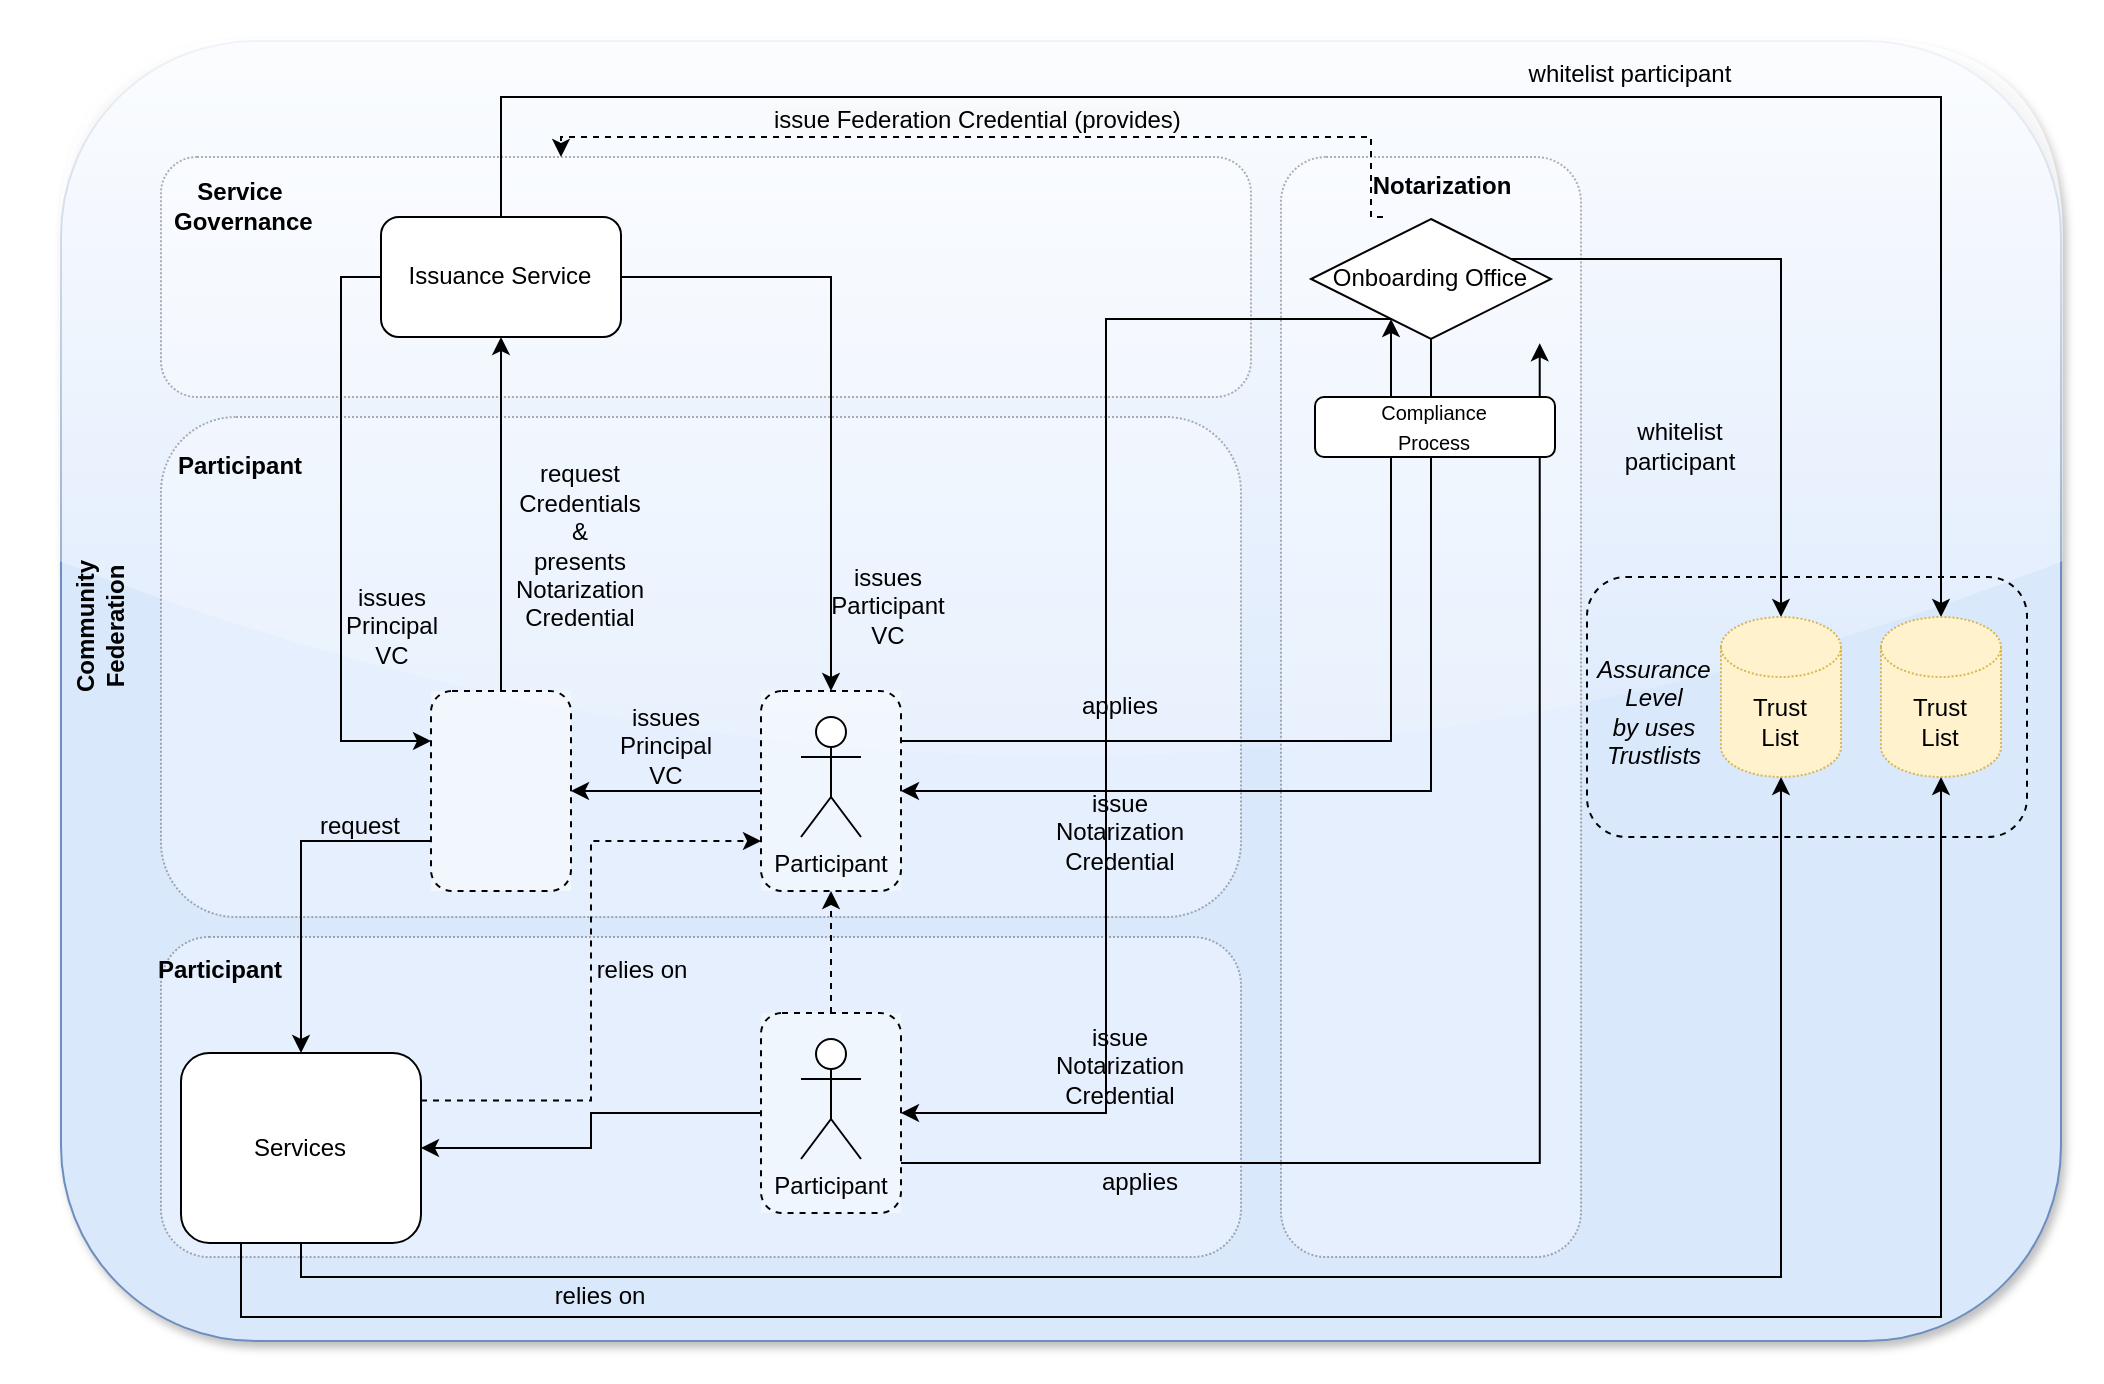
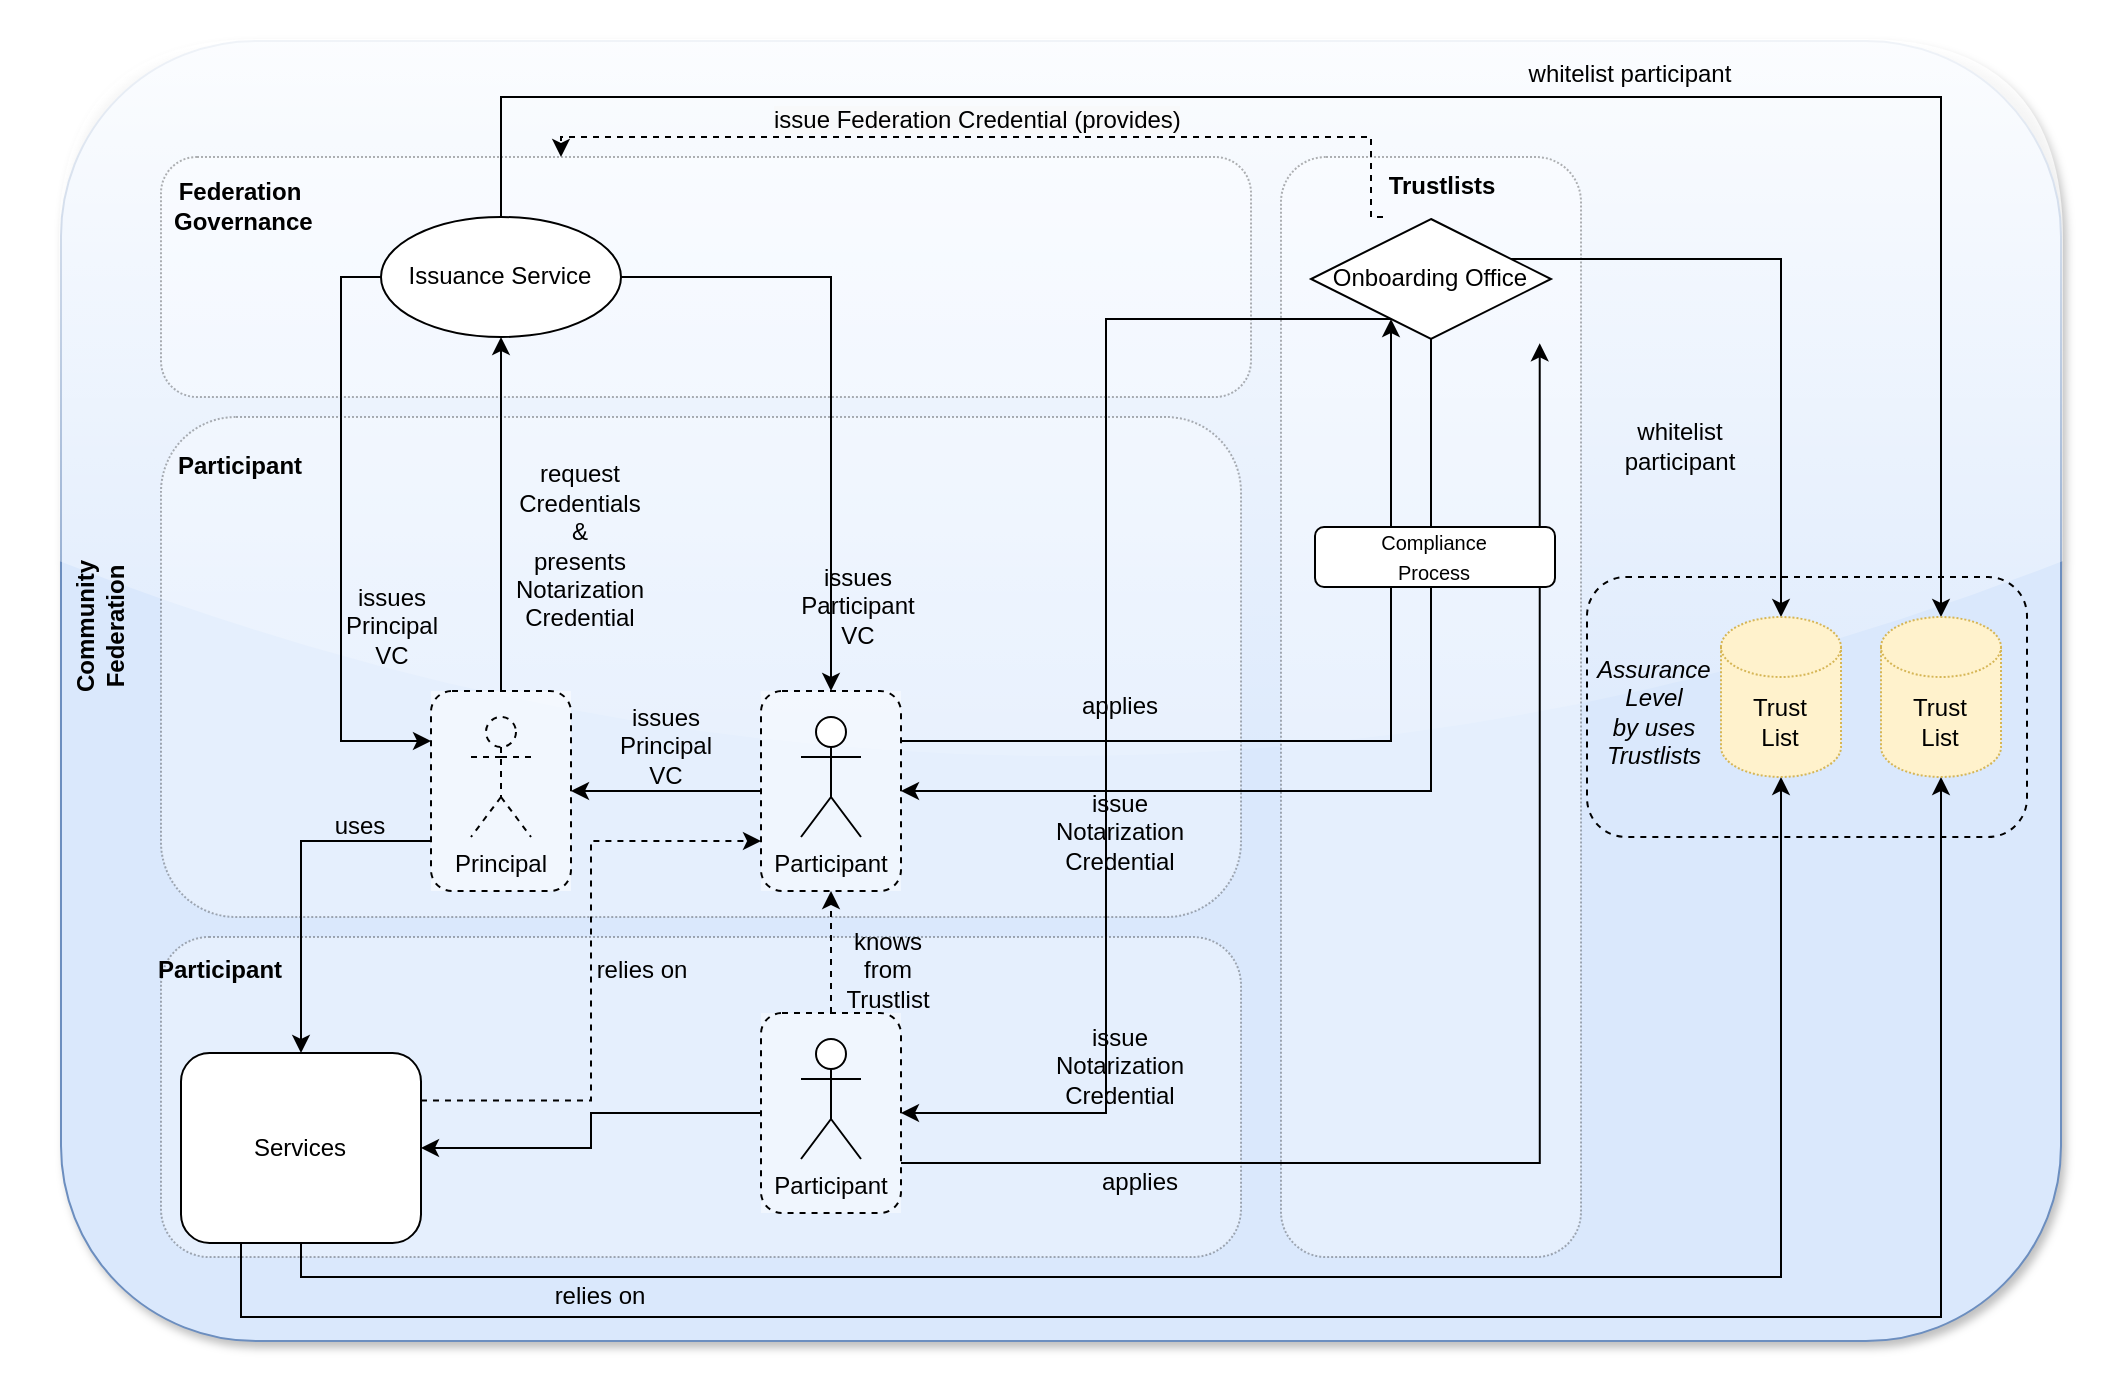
- <mxCell id="49" value="&lt;b&gt;Notarization&lt;/b&gt;" style="text;html=1;strokeColor=none;fillColor=none;align=center;verticalAlign=middle;whiteSpace=wrap;rounded=0;shadow=1;glass=1;dashed=1;dashPattern=1 1;opacity=50;" parent="1" vertex="1"><mxGeometry x="691" y="78" width="60" height="30" as="geometry" /></mxCell>
+ <mxCell id="49" value="&lt;b&gt;Trustlists&lt;/b&gt;" style="text;html=1;strokeColor=none;fillColor=none;align=center;verticalAlign=middle;whiteSpace=wrap;rounded=0;shadow=1;glass=1;dashed=1;dashPattern=1 1;opacity=50;" parent="1" vertex="1"><mxGeometry x="691" y="78" width="60" height="30" as="geometry" /></mxCell>
- <mxCell id="42" value="&lt;b&gt;Service &amp;nbsp;Governance&lt;/b&gt;" style="text;html=1;strokeColor=none;fillColor=none;align=center;verticalAlign=middle;whiteSpace=wrap;rounded=0;shadow=1;glass=1;dashed=1;dashPattern=1 1;opacity=50;" parent="1" vertex="1"><mxGeometry x="90" y="88" width="60" height="30" as="geometry" /></mxCell>
+ <mxCell id="42" value="&lt;b&gt;Federation &amp;nbsp;Governance&lt;/b&gt;" style="text;html=1;strokeColor=none;fillColor=none;align=center;verticalAlign=middle;whiteSpace=wrap;rounded=0;shadow=1;glass=1;dashed=1;dashPattern=1 1;opacity=50;" parent="1" vertex="1"><mxGeometry x="90" y="88" width="60" height="30" as="geometry" /></mxCell>
- <mxCell id="17" value="Issuance Service" style="rounded=1;whiteSpace=wrap;html=1;" parent="1" vertex="1"><mxGeometry x="190" y="108" width="120" height="60" as="geometry" /></mxCell>
+ <mxCell id="17" value="Issuance Service" style="ellipse;whiteSpace=wrap;html=1;" parent="1" vertex="1"><mxGeometry x="190" y="108" width="120" height="60" as="geometry" /></mxCell>
- <mxCell id="56" value="&lt;font style=&quot;font-size: 10px;&quot;&gt;Compliance &lt;br&gt;Process&lt;/font&gt;" style="rounded=1;whiteSpace=wrap;html=1;" parent="1" vertex="1"><mxGeometry x="657" y="198" width="120" height="30" as="geometry" /></mxCell>
+ <mxCell id="56" value="&lt;font style=&quot;font-size: 10px;&quot;&gt;Compliance &lt;br&gt;Process&lt;/font&gt;" style="rounded=1;whiteSpace=wrap;html=1;" parent="1" vertex="1"><mxGeometry x="657" y="263" width="120" height="30" as="geometry" /></mxCell>
- <mxCell id="20" value="issues&lt;br&gt;Participant&lt;br&gt;VC" style="text;html=1;strokeColor=none;fillColor=none;align=center;verticalAlign=middle;whiteSpace=wrap;rounded=0;dashed=1;" parent="1" vertex="1"><mxGeometry x="414" y="288" width="60" height="30" as="geometry" /></mxCell>
+ <mxCell id="20" value="issues&lt;br&gt;Participant&lt;br&gt;VC" style="text;html=1;strokeColor=none;fillColor=none;align=center;verticalAlign=middle;whiteSpace=wrap;rounded=0;dashed=1;" parent="1" vertex="1"><mxGeometry x="399" y="288" width="60" height="30" as="geometry" /></mxCell>
+ <mxCell id="25" value="Principal" style="shape=umlActor;verticalLabelPosition=bottom;verticalAlign=top;html=1;outlineConnect=0;dashed=1;fillColor=none;" parent="24" vertex="1"><mxGeometry x="20" y="13" width="30" height="60" as="geometry" /></mxCell>
- <mxCell id="35" value="request" style="text;html=1;strokeColor=none;fillColor=none;align=center;verticalAlign=middle;whiteSpace=wrap;rounded=0;dashed=1;" parent="1" vertex="1"><mxGeometry x="150" y="398" width="60" height="30" as="geometry" /></mxCell>
+ <mxCell id="35" value="uses" style="text;html=1;strokeColor=none;fillColor=none;align=center;verticalAlign=middle;whiteSpace=wrap;rounded=0;dashed=1;" parent="1" vertex="1"><mxGeometry x="150" y="398" width="60" height="30" as="geometry" /></mxCell>
+ <mxCell id="47" value="knows from Trustlist" style="text;html=1;strokeColor=none;fillColor=none;align=center;verticalAlign=middle;whiteSpace=wrap;rounded=0;shadow=1;glass=1;dashed=1;dashPattern=1 1;opacity=50;" parent="1" vertex="1"><mxGeometry x="414" y="470" width="60" height="30" as="geometry" /></mxCell>
